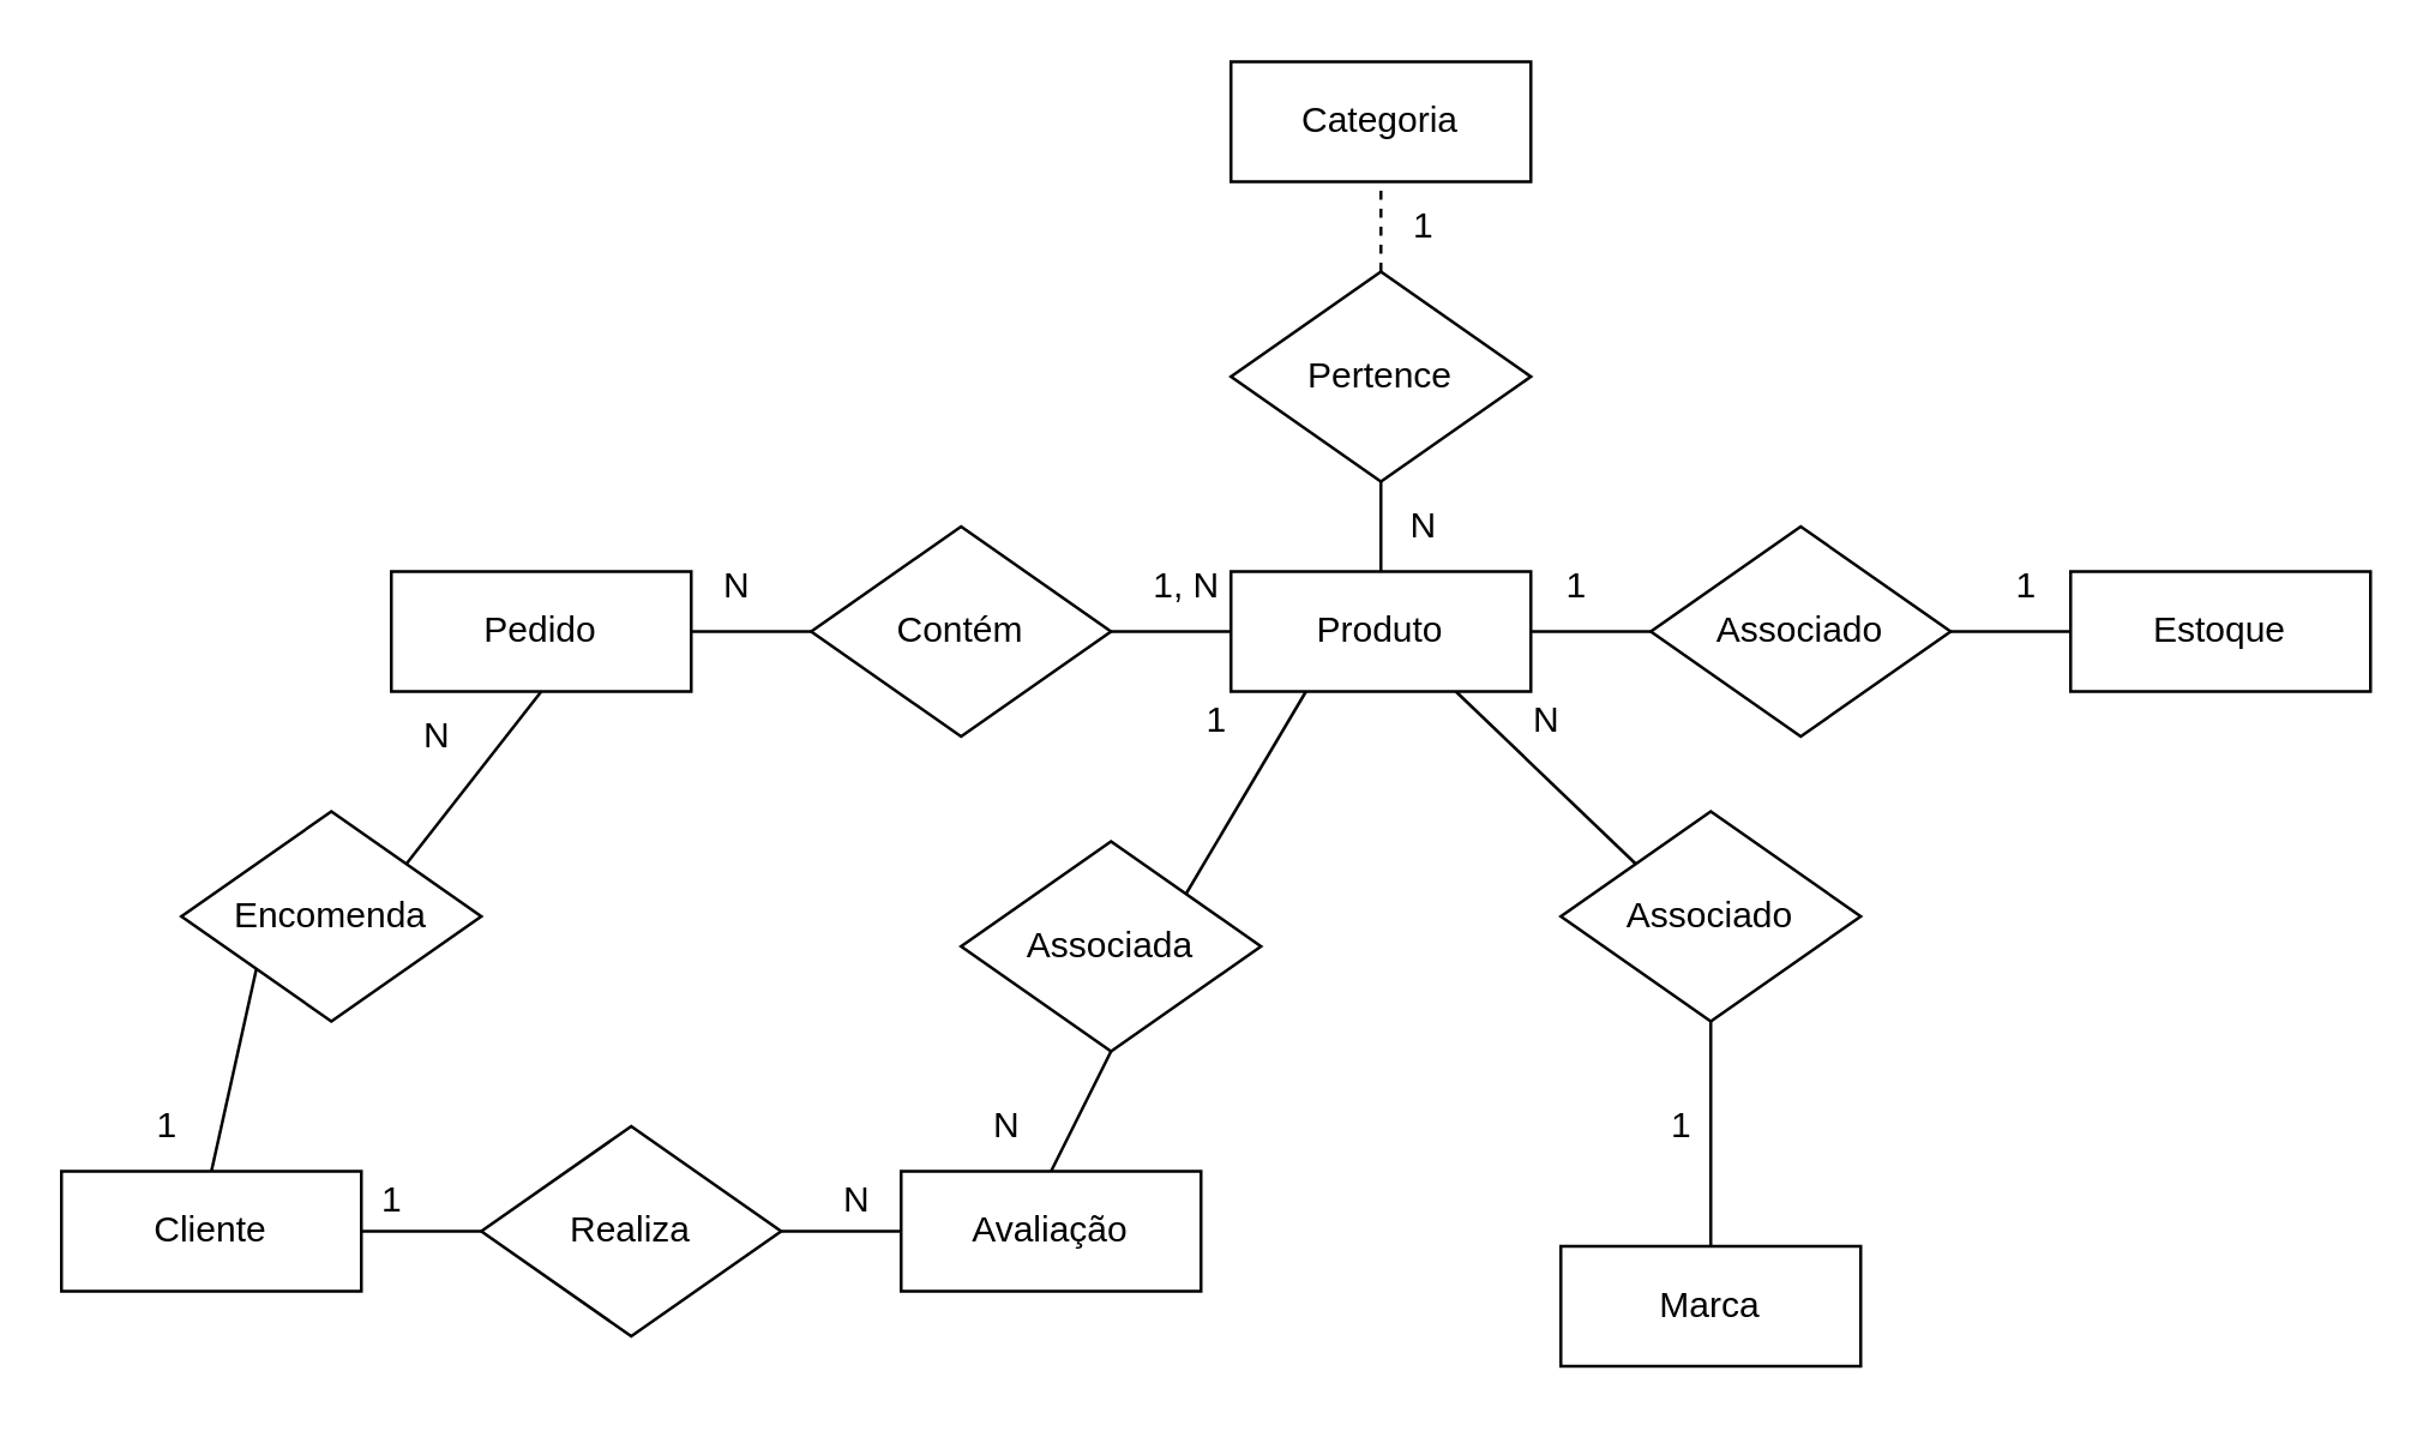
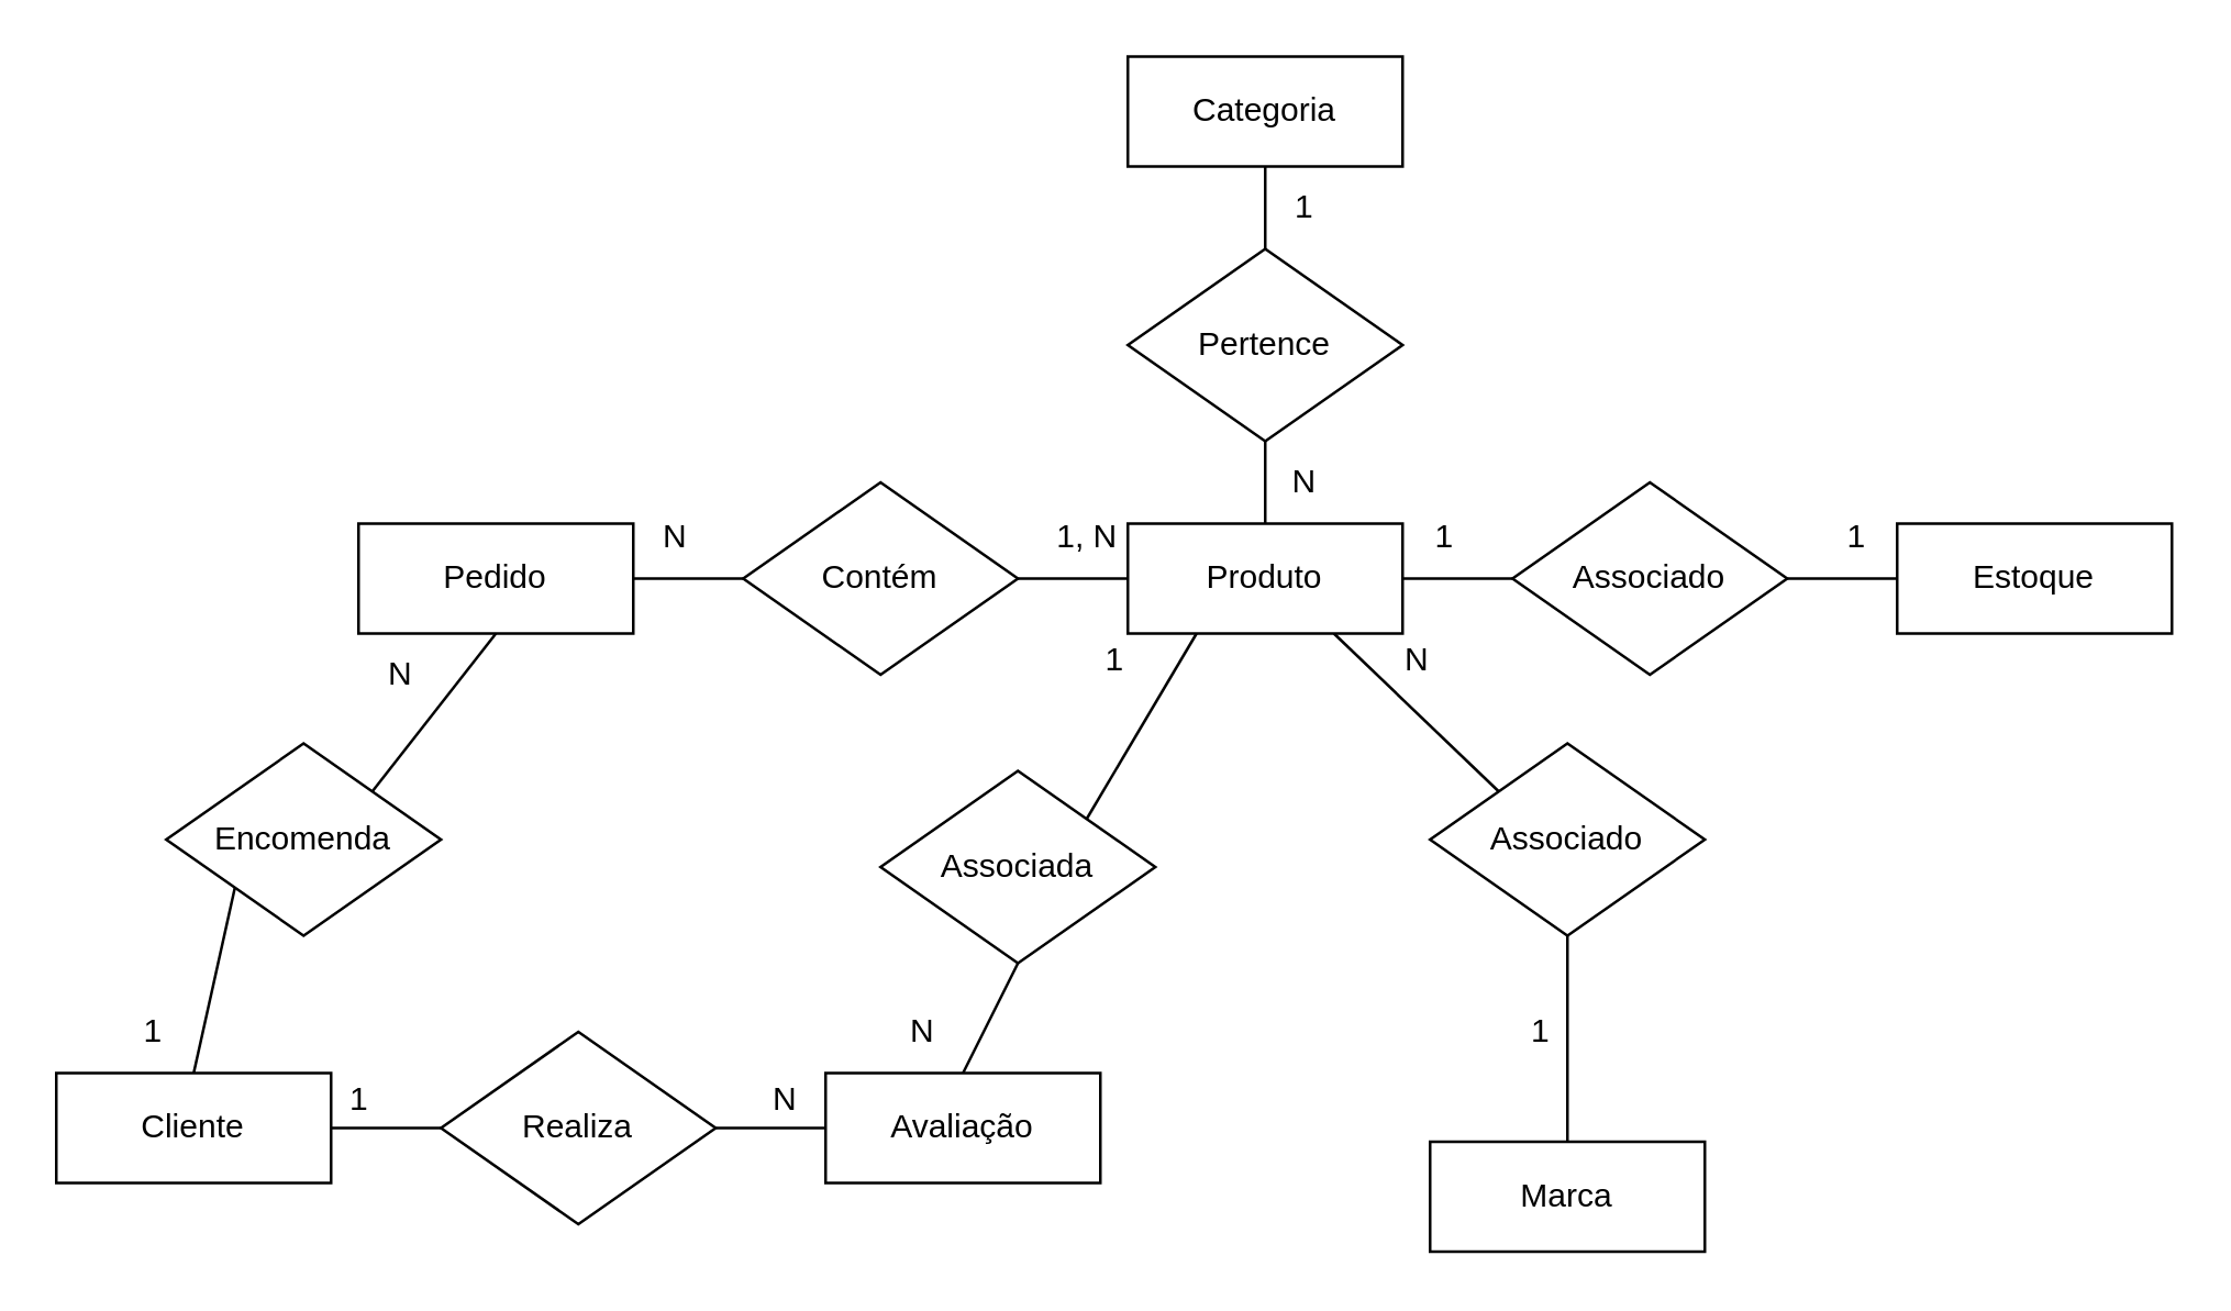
- <mxCell id="11" style="edgeStyle=none;html=1;endArrow=none;endFill=0;dashed=1;" parent="1" source="12" target="2" edge="1"><mxGeometry relative="1" as="geometry" /></mxCell>
+ <mxCell id="11" style="edgeStyle=none;html=1;endArrow=none;endFill=0;" parent="1" source="12" target="2" edge="1"><mxGeometry relative="1" as="geometry" /></mxCell>
